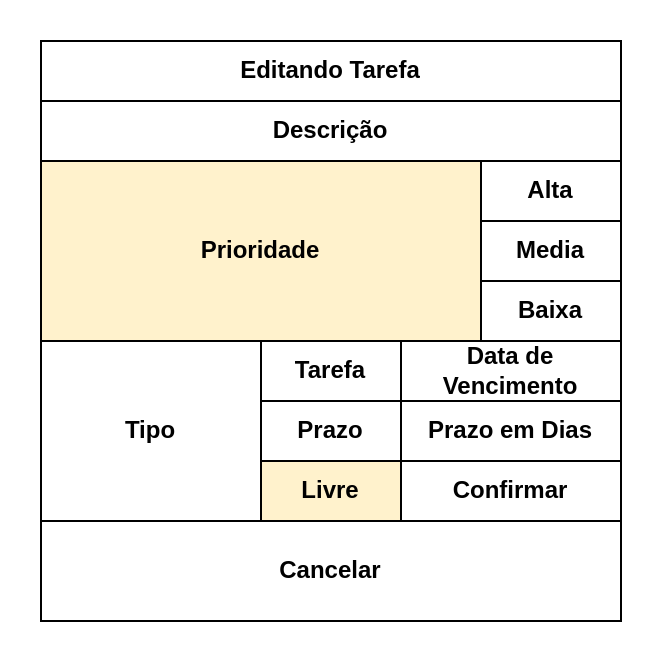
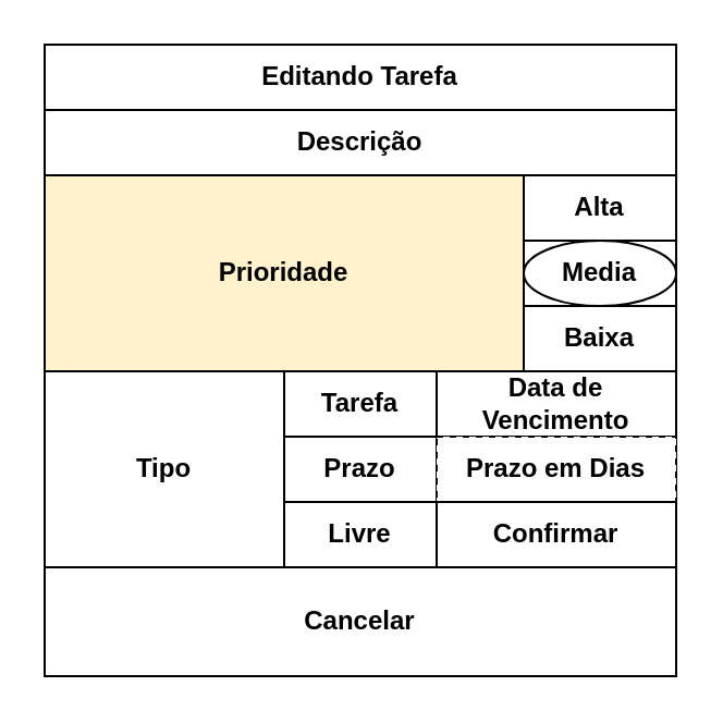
- <mxCell id="7" value="&lt;b&gt;Media&lt;/b&gt;" style="rounded=0;whiteSpace=wrap;html=1;" parent="1" vertex="1"><mxGeometry x="240" y="110" width="70" height="30" as="geometry" /></mxCell>
+ <mxCell id="7" value="&lt;b&gt;Media&lt;/b&gt;" style="ellipse;whiteSpace=wrap;html=1;" parent="1" vertex="1"><mxGeometry x="240" y="110" width="70" height="30" as="geometry" /></mxCell>
- <mxCell id="14" value="&lt;b&gt;Prazo em Dias&lt;/b&gt;" style="rounded=0;whiteSpace=wrap;html=1;" parent="1" vertex="1"><mxGeometry x="200" y="200" width="110" height="30" as="geometry" /></mxCell>
+ <mxCell id="14" value="&lt;b&gt;Prazo em Dias&lt;/b&gt;" style="rounded=0;whiteSpace=wrap;html=1;dashed=1;" parent="1" vertex="1"><mxGeometry x="200" y="200" width="110" height="30" as="geometry" /></mxCell>
- <mxCell id="12" value="&lt;b&gt;Livre&lt;/b&gt;" style="rounded=0;whiteSpace=wrap;html=1;fillColor=#fff2cc;" parent="1" vertex="1"><mxGeometry x="130" y="230" width="70" height="30" as="geometry" /></mxCell>
+ <mxCell id="12" value="&lt;b&gt;Livre&lt;/b&gt;" style="rounded=0;whiteSpace=wrap;html=1;" parent="1" vertex="1"><mxGeometry x="130" y="230" width="70" height="30" as="geometry" /></mxCell>
